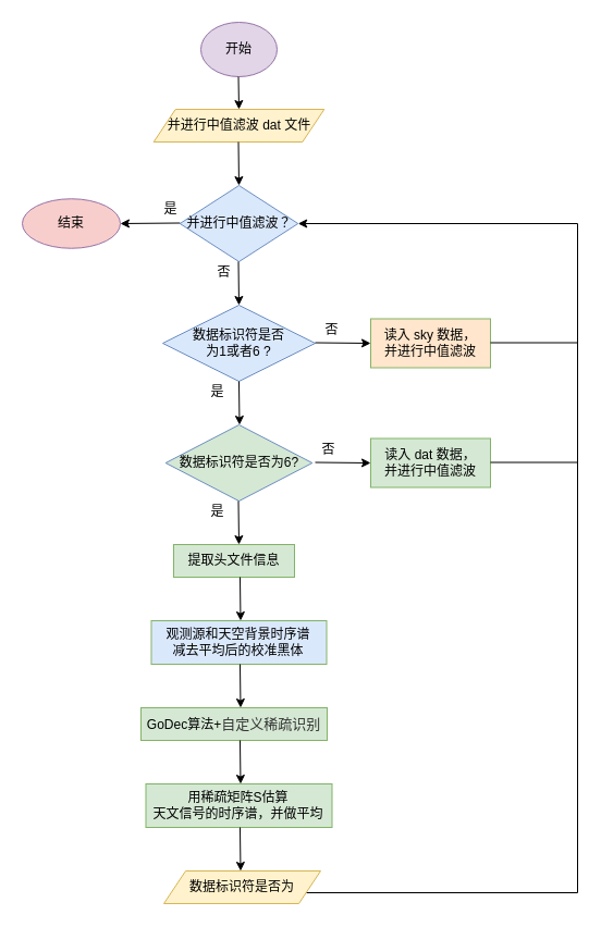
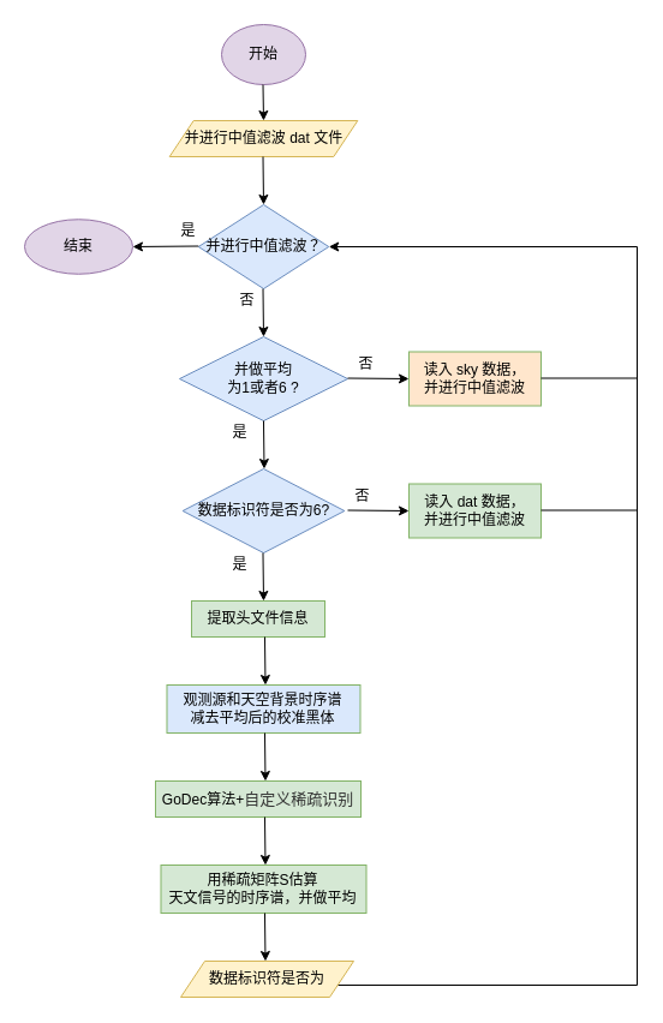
- <mxCell id="8" value="结束" style="ellipse;whiteSpace=wrap;html=1;fillColor=#f8cecc;strokeColor=#9673a6;" vertex="1" parent="1"><mxGeometry x="20" y="182.25" width="90" height="45.5" as="geometry" /></mxCell>
+ <mxCell id="8" value="结束" style="ellipse;whiteSpace=wrap;html=1;fillColor=#e1d5e7;strokeColor=#9673a6;" vertex="1" parent="1"><mxGeometry x="20" y="182.25" width="90" height="45.5" as="geometry" /></mxCell>
- <mxCell id="11" value="数据标识符是否&lt;br&gt;为1或者6 ?" style="rhombus;whiteSpace=wrap;html=1;fillColor=#dae8fc;strokeColor=#6c8ebf;" vertex="1" parent="1"><mxGeometry x="149" y="280" width="140" height="70" as="geometry" /></mxCell>
+ <mxCell id="11" value="并做平均&lt;br&gt;为1或者6 ?" style="rhombus;whiteSpace=wrap;html=1;fillColor=#dae8fc;strokeColor=#6c8ebf;" vertex="1" parent="1"><mxGeometry x="149" y="280" width="140" height="70" as="geometry" /></mxCell>
- <mxCell id="19" value="数据标识符是否为6?" style="rhombus;whiteSpace=wrap;html=1;fillColor=#d5e8d4;strokeColor=#6c8ebf;" vertex="1" parent="1"><mxGeometry x="151.62" y="390" width="134.75" height="70" as="geometry" /></mxCell>
+ <mxCell id="19" value="数据标识符是否为6?" style="rhombus;whiteSpace=wrap;html=1;fillColor=#dae8fc;strokeColor=#6c8ebf;" vertex="1" parent="1"><mxGeometry x="151.62" y="390" width="134.75" height="70" as="geometry" /></mxCell>
